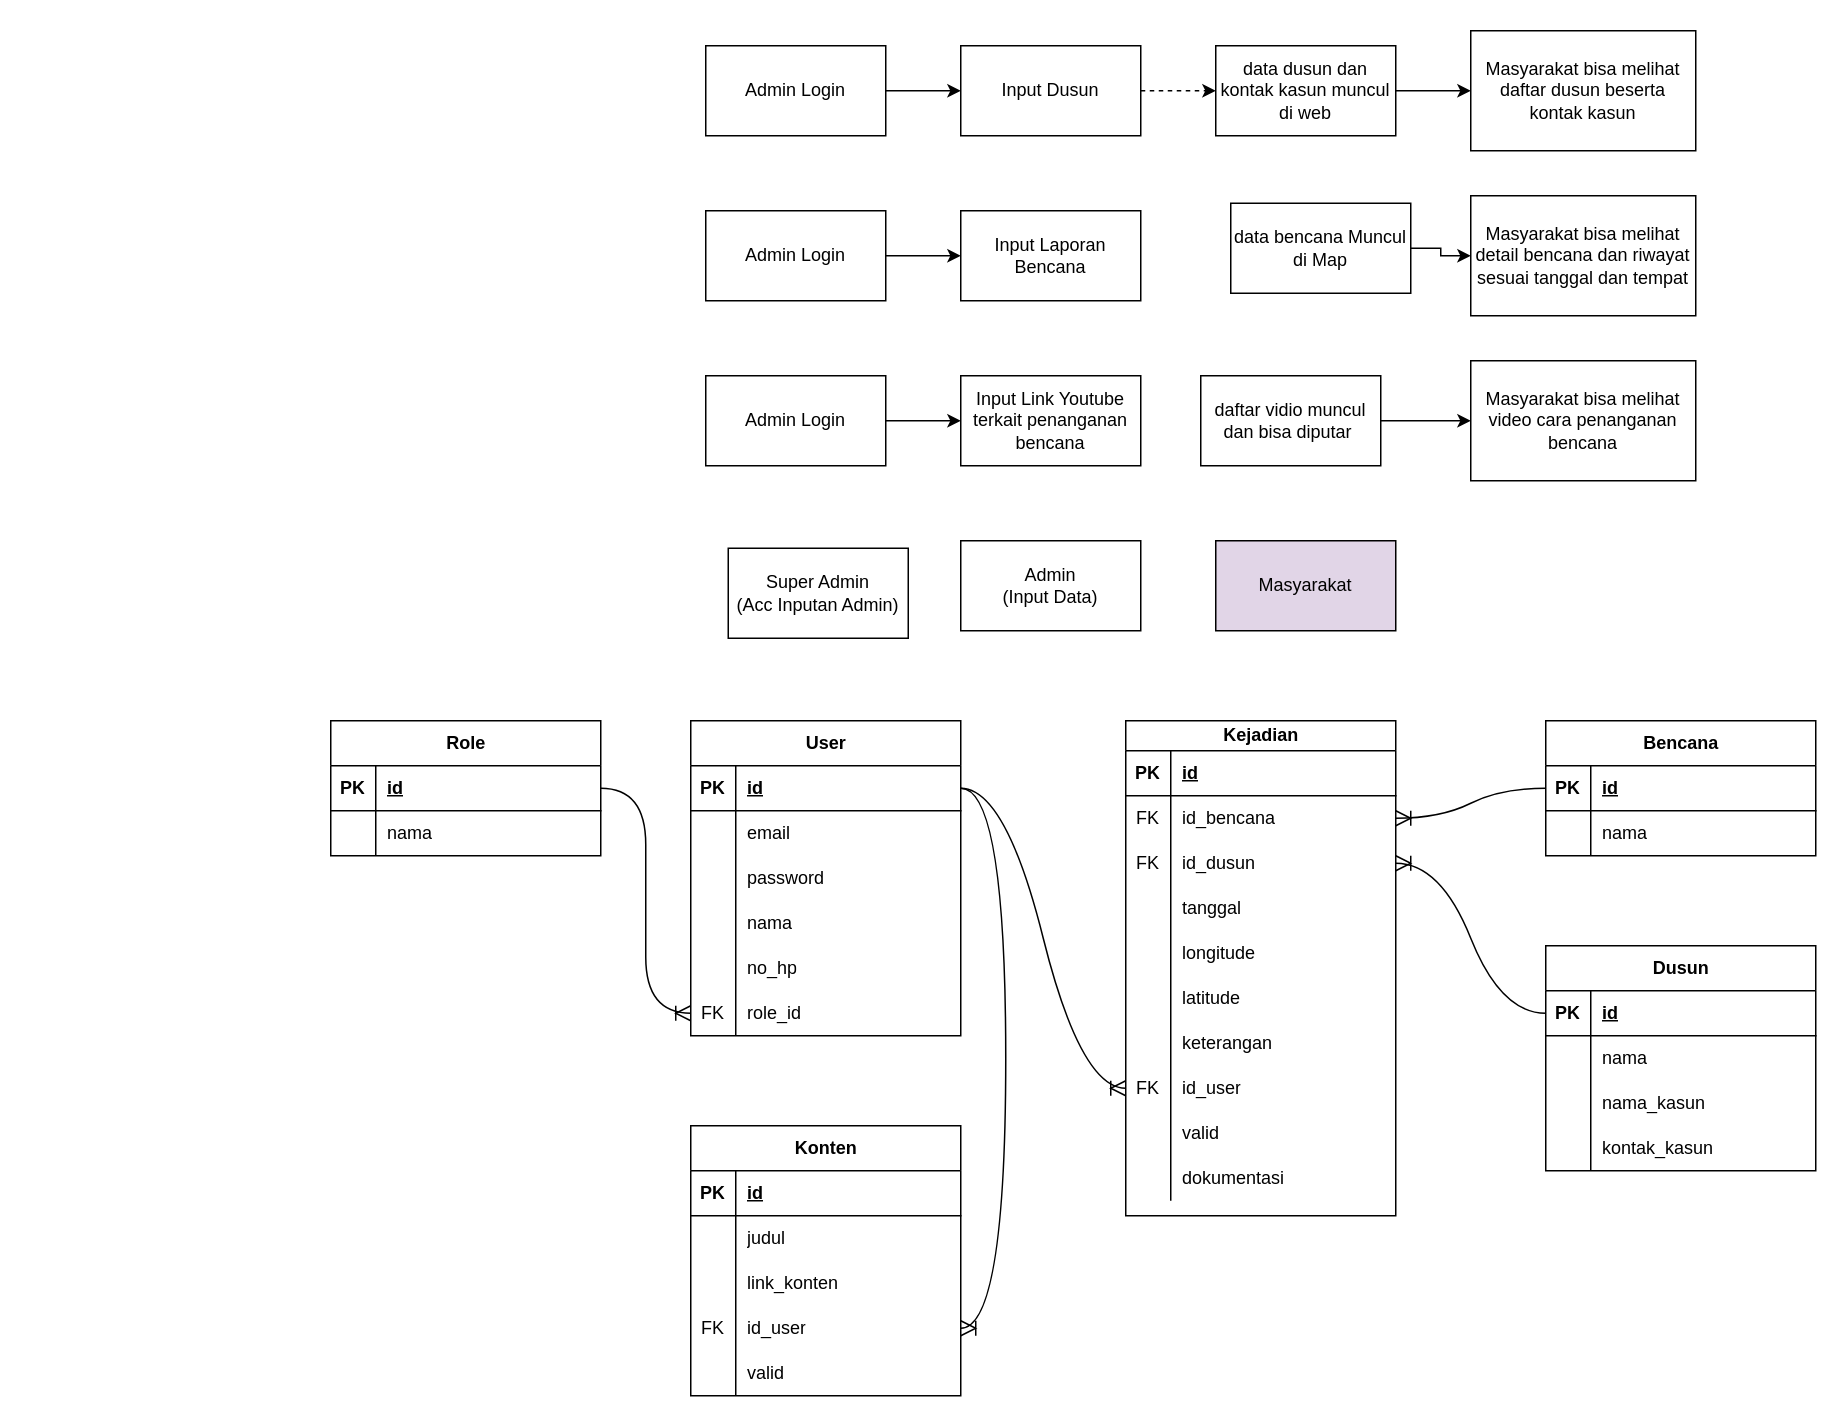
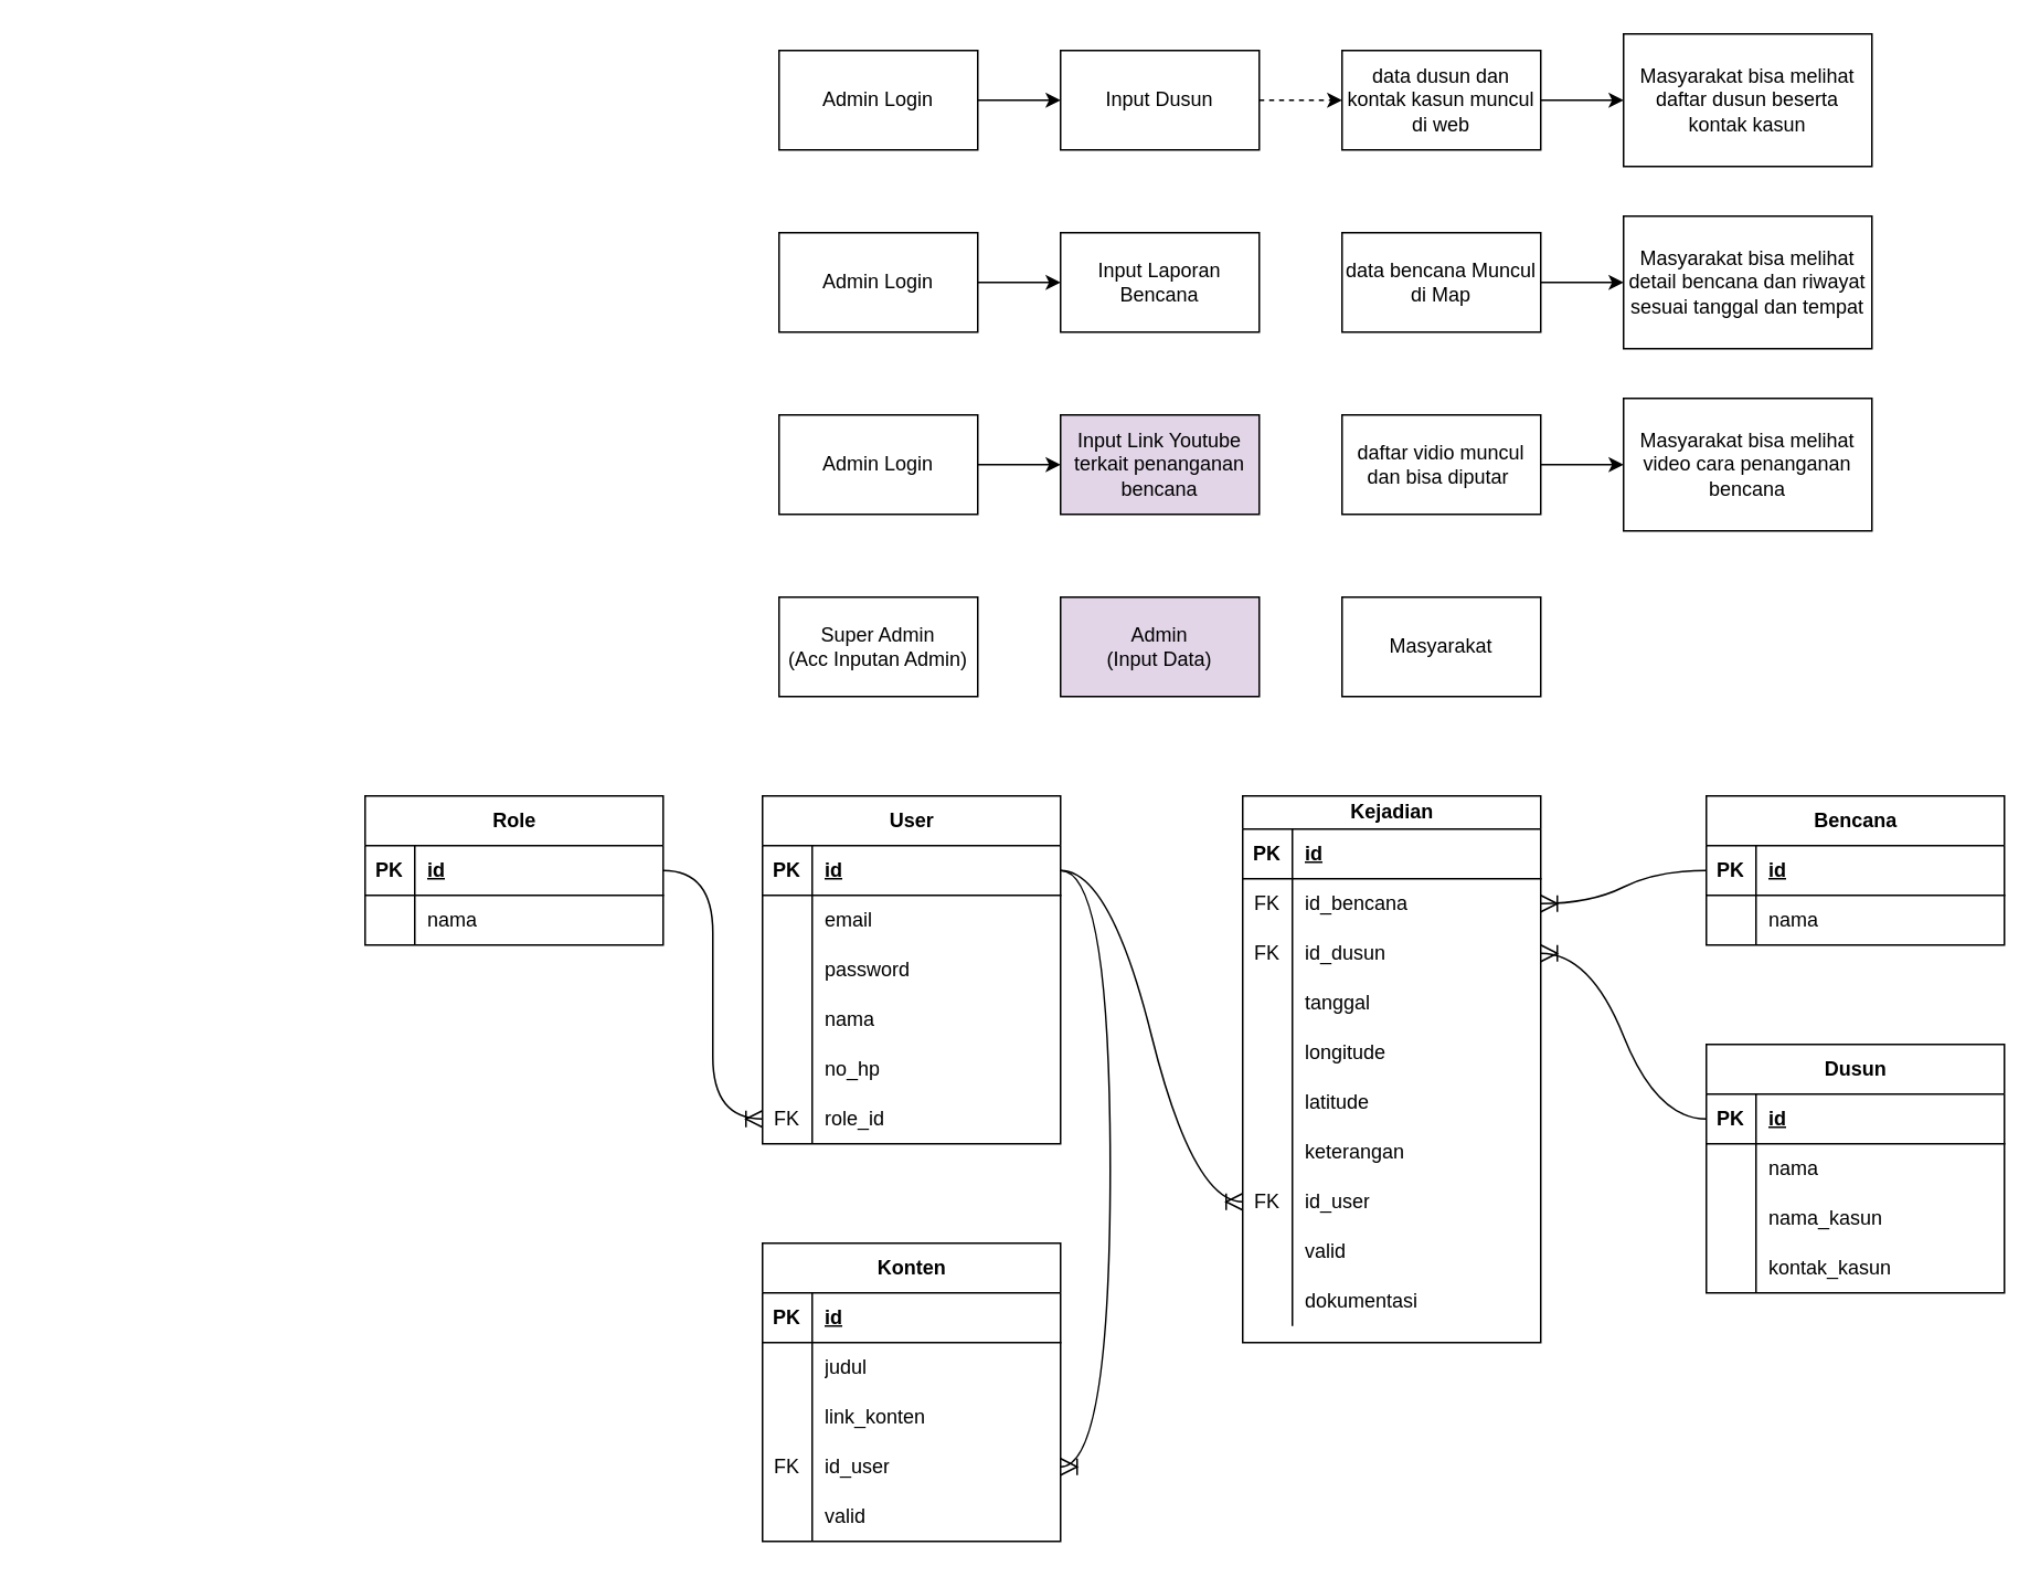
- <mxCell id="6" value="data bencana Muncul di Map" style="rounded=0;whiteSpace=wrap;html=1;" parent="1" vertex="1"><mxGeometry x="820" y="135" width="120" height="60" as="geometry" /></mxCell>
+ <mxCell id="6" value="data bencana Muncul di Map" style="rounded=0;whiteSpace=wrap;html=1;" parent="1" vertex="1"><mxGeometry x="810" y="140" width="120" height="60" as="geometry" /></mxCell>
- <mxCell id="10" value="Input Link Youtube terkait penanganan bencana" style="rounded=0;whiteSpace=wrap;html=1;" parent="1" vertex="1"><mxGeometry x="640" y="250" width="120" height="60" as="geometry" /></mxCell>
+ <mxCell id="10" value="Input Link Youtube terkait penanganan bencana" style="rounded=0;whiteSpace=wrap;html=1;fillColor=#e1d5e7;" parent="1" vertex="1"><mxGeometry x="640" y="250" width="120" height="60" as="geometry" /></mxCell>
- <mxCell id="12" value="daftar vidio muncul dan bisa diputar&amp;nbsp;" style="rounded=0;whiteSpace=wrap;html=1;" parent="1" vertex="1"><mxGeometry x="800" y="250" width="120" height="60" as="geometry" /></mxCell>
+ <mxCell id="12" value="daftar vidio muncul dan bisa diputar&amp;nbsp;" style="rounded=0;whiteSpace=wrap;html=1;" parent="1" vertex="1"><mxGeometry x="810" y="250" width="120" height="60" as="geometry" /></mxCell>
- <mxCell id="15" value="Admin&lt;div&gt;(Input Data)&lt;/div&gt;" style="rounded=0;whiteSpace=wrap;html=1;" parent="1" vertex="1"><mxGeometry x="640" y="360" width="120" height="60" as="geometry" /></mxCell>
+ <mxCell id="15" value="Admin&lt;div&gt;(Input Data)&lt;/div&gt;" style="rounded=0;whiteSpace=wrap;html=1;fillColor=#e1d5e7;" parent="1" vertex="1"><mxGeometry x="640" y="360" width="120" height="60" as="geometry" /></mxCell>
- <mxCell id="16" value="Masyarakat" style="rounded=0;whiteSpace=wrap;html=1;fillColor=#e1d5e7;" parent="1" vertex="1"><mxGeometry x="810" y="360" width="120" height="60" as="geometry" /></mxCell>
+ <mxCell id="16" value="Masyarakat" style="rounded=0;whiteSpace=wrap;html=1;" parent="1" vertex="1"><mxGeometry x="810" y="360" width="120" height="60" as="geometry" /></mxCell>
- <mxCell id="14" value="Super Admin&lt;div&gt;(Acc Inputan Admin)&lt;/div&gt;" style="rounded=0;whiteSpace=wrap;html=1;" parent="1" vertex="1"><mxGeometry x="485" y="365" width="120" height="60" as="geometry" /></mxCell>
+ <mxCell id="14" value="Super Admin&lt;div&gt;(Acc Inputan Admin)&lt;/div&gt;" style="rounded=0;whiteSpace=wrap;html=1;" parent="1" vertex="1"><mxGeometry x="470" y="360" width="120" height="60" as="geometry" /></mxCell>
